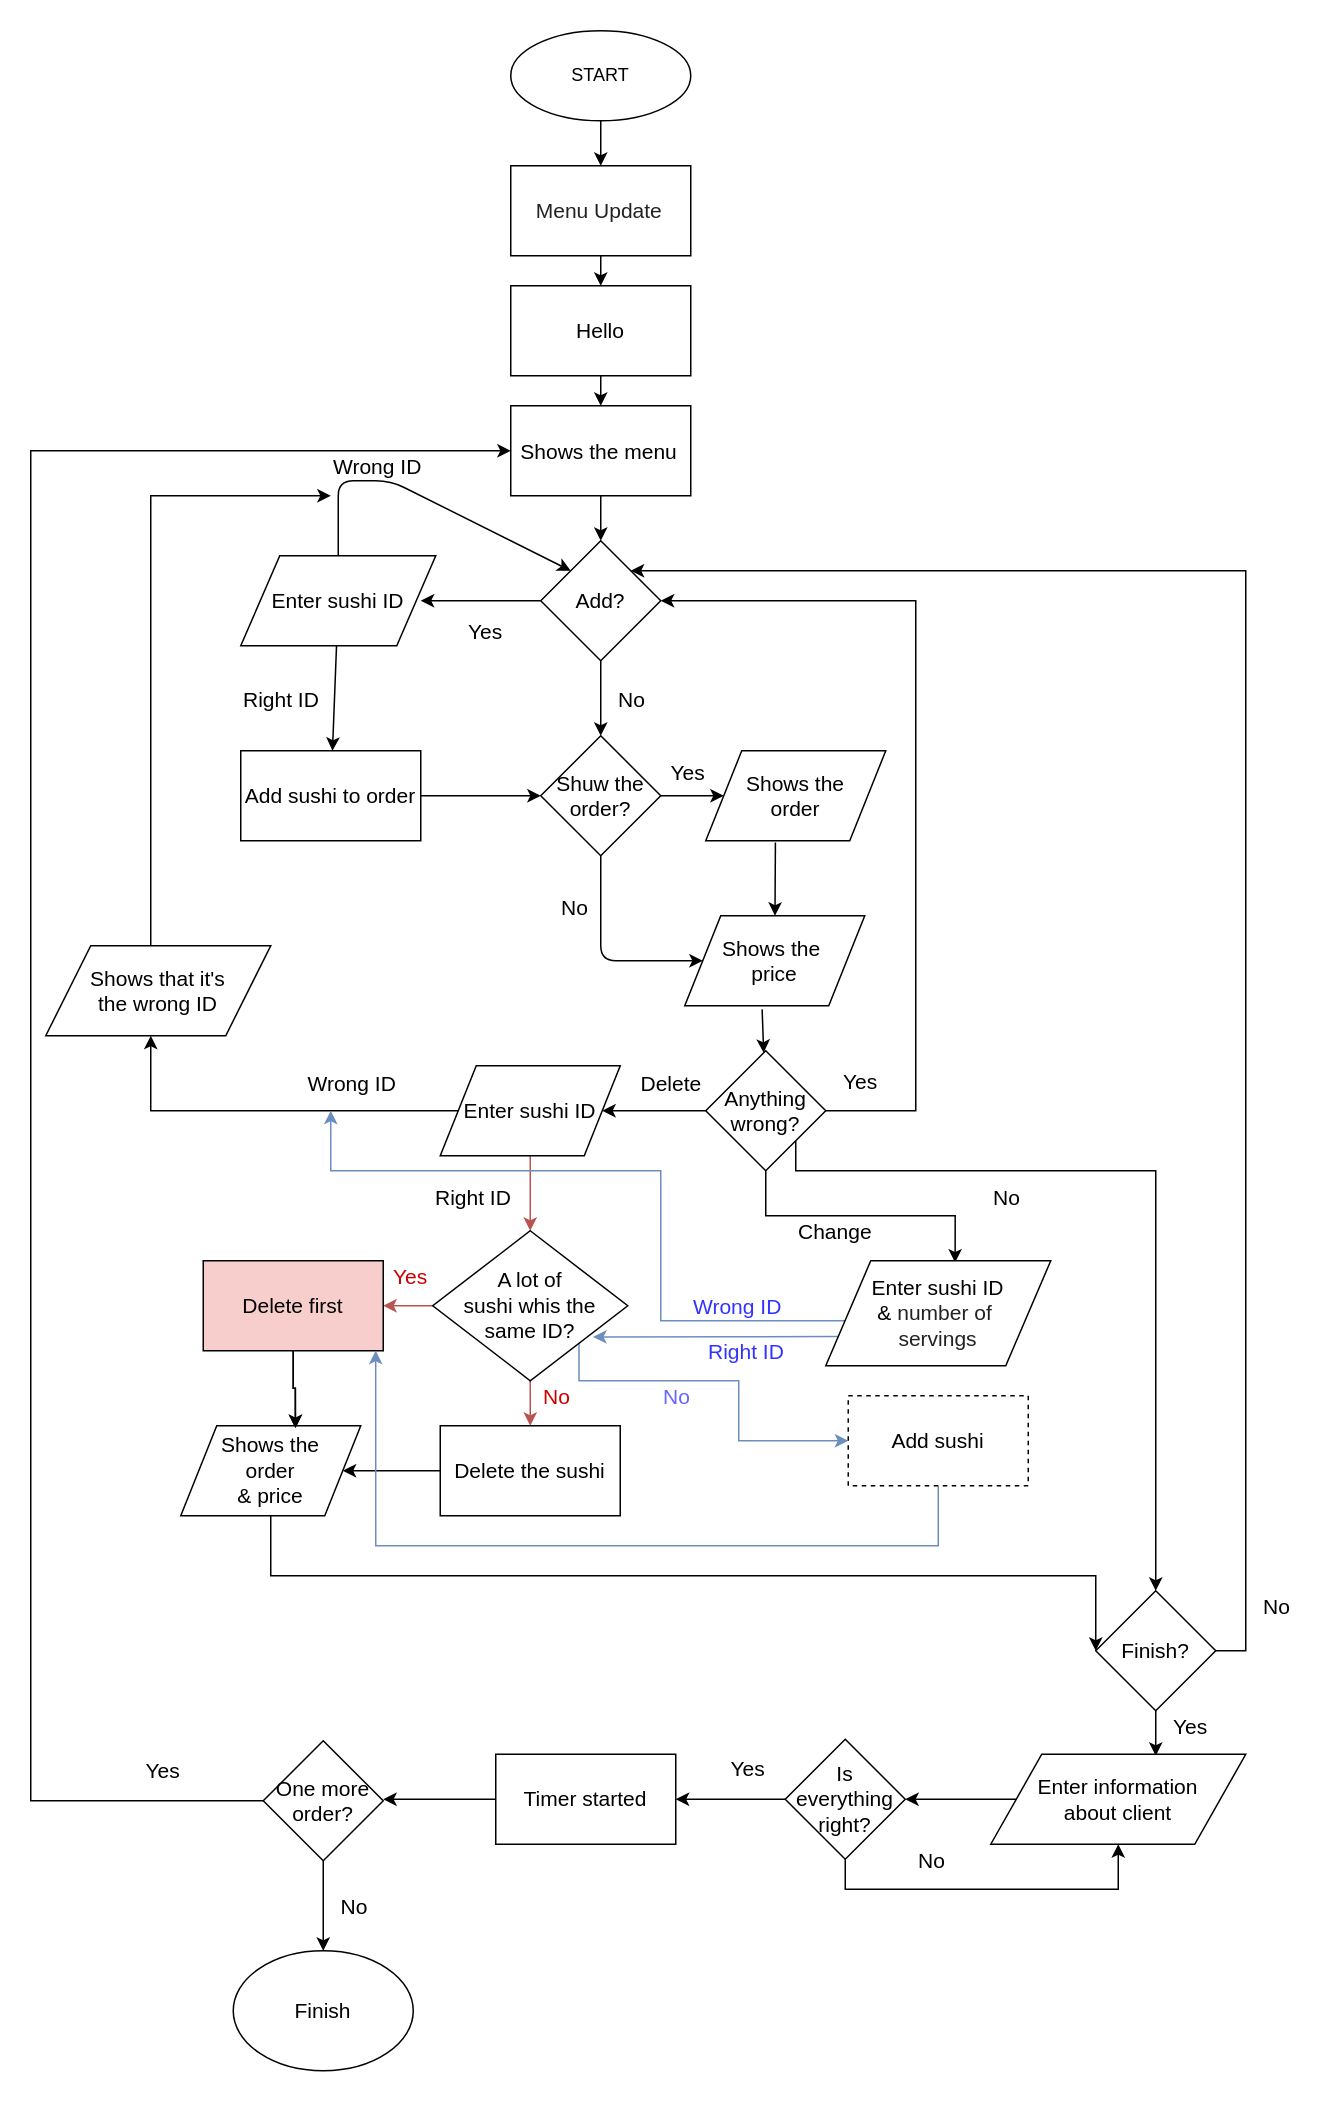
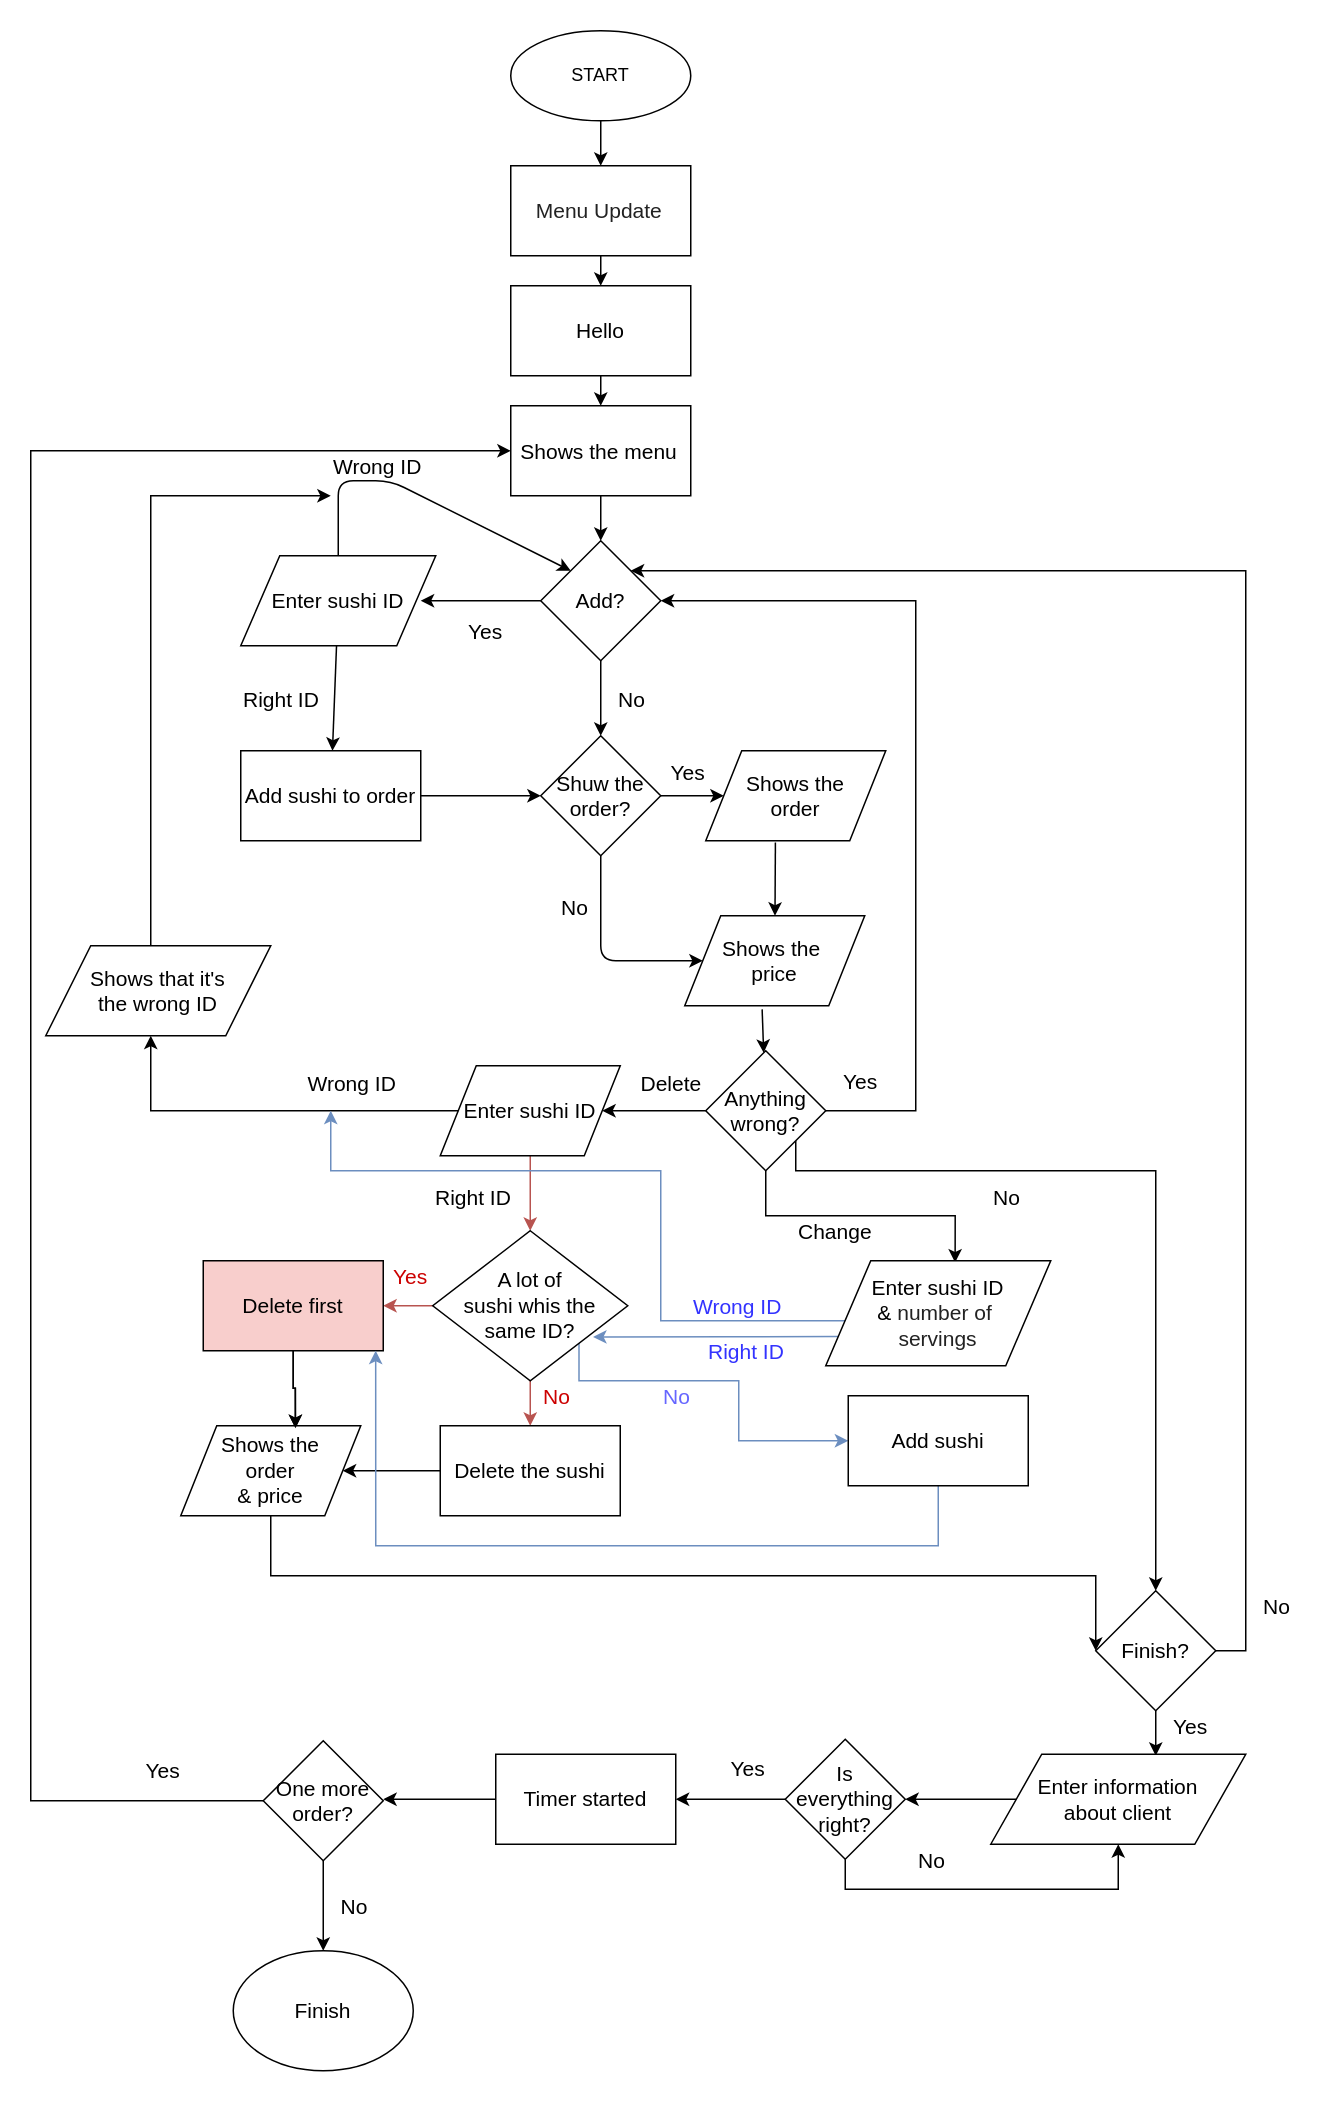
- <mxCell id="67" value="&lt;font style=&quot;font-size: 14px&quot;&gt;Add sushi&lt;/font&gt;" style="rounded=0;whiteSpace=wrap;html=1;dashed=1;" vertex="1" parent="1"><mxGeometry x="565" y="930" width="120" height="60" as="geometry" /></mxCell>
+ <mxCell id="67" value="&lt;font style=&quot;font-size: 14px&quot;&gt;Add sushi&lt;/font&gt;" style="rounded=0;whiteSpace=wrap;html=1;" vertex="1" parent="1"><mxGeometry x="565" y="930" width="120" height="60" as="geometry" /></mxCell>
